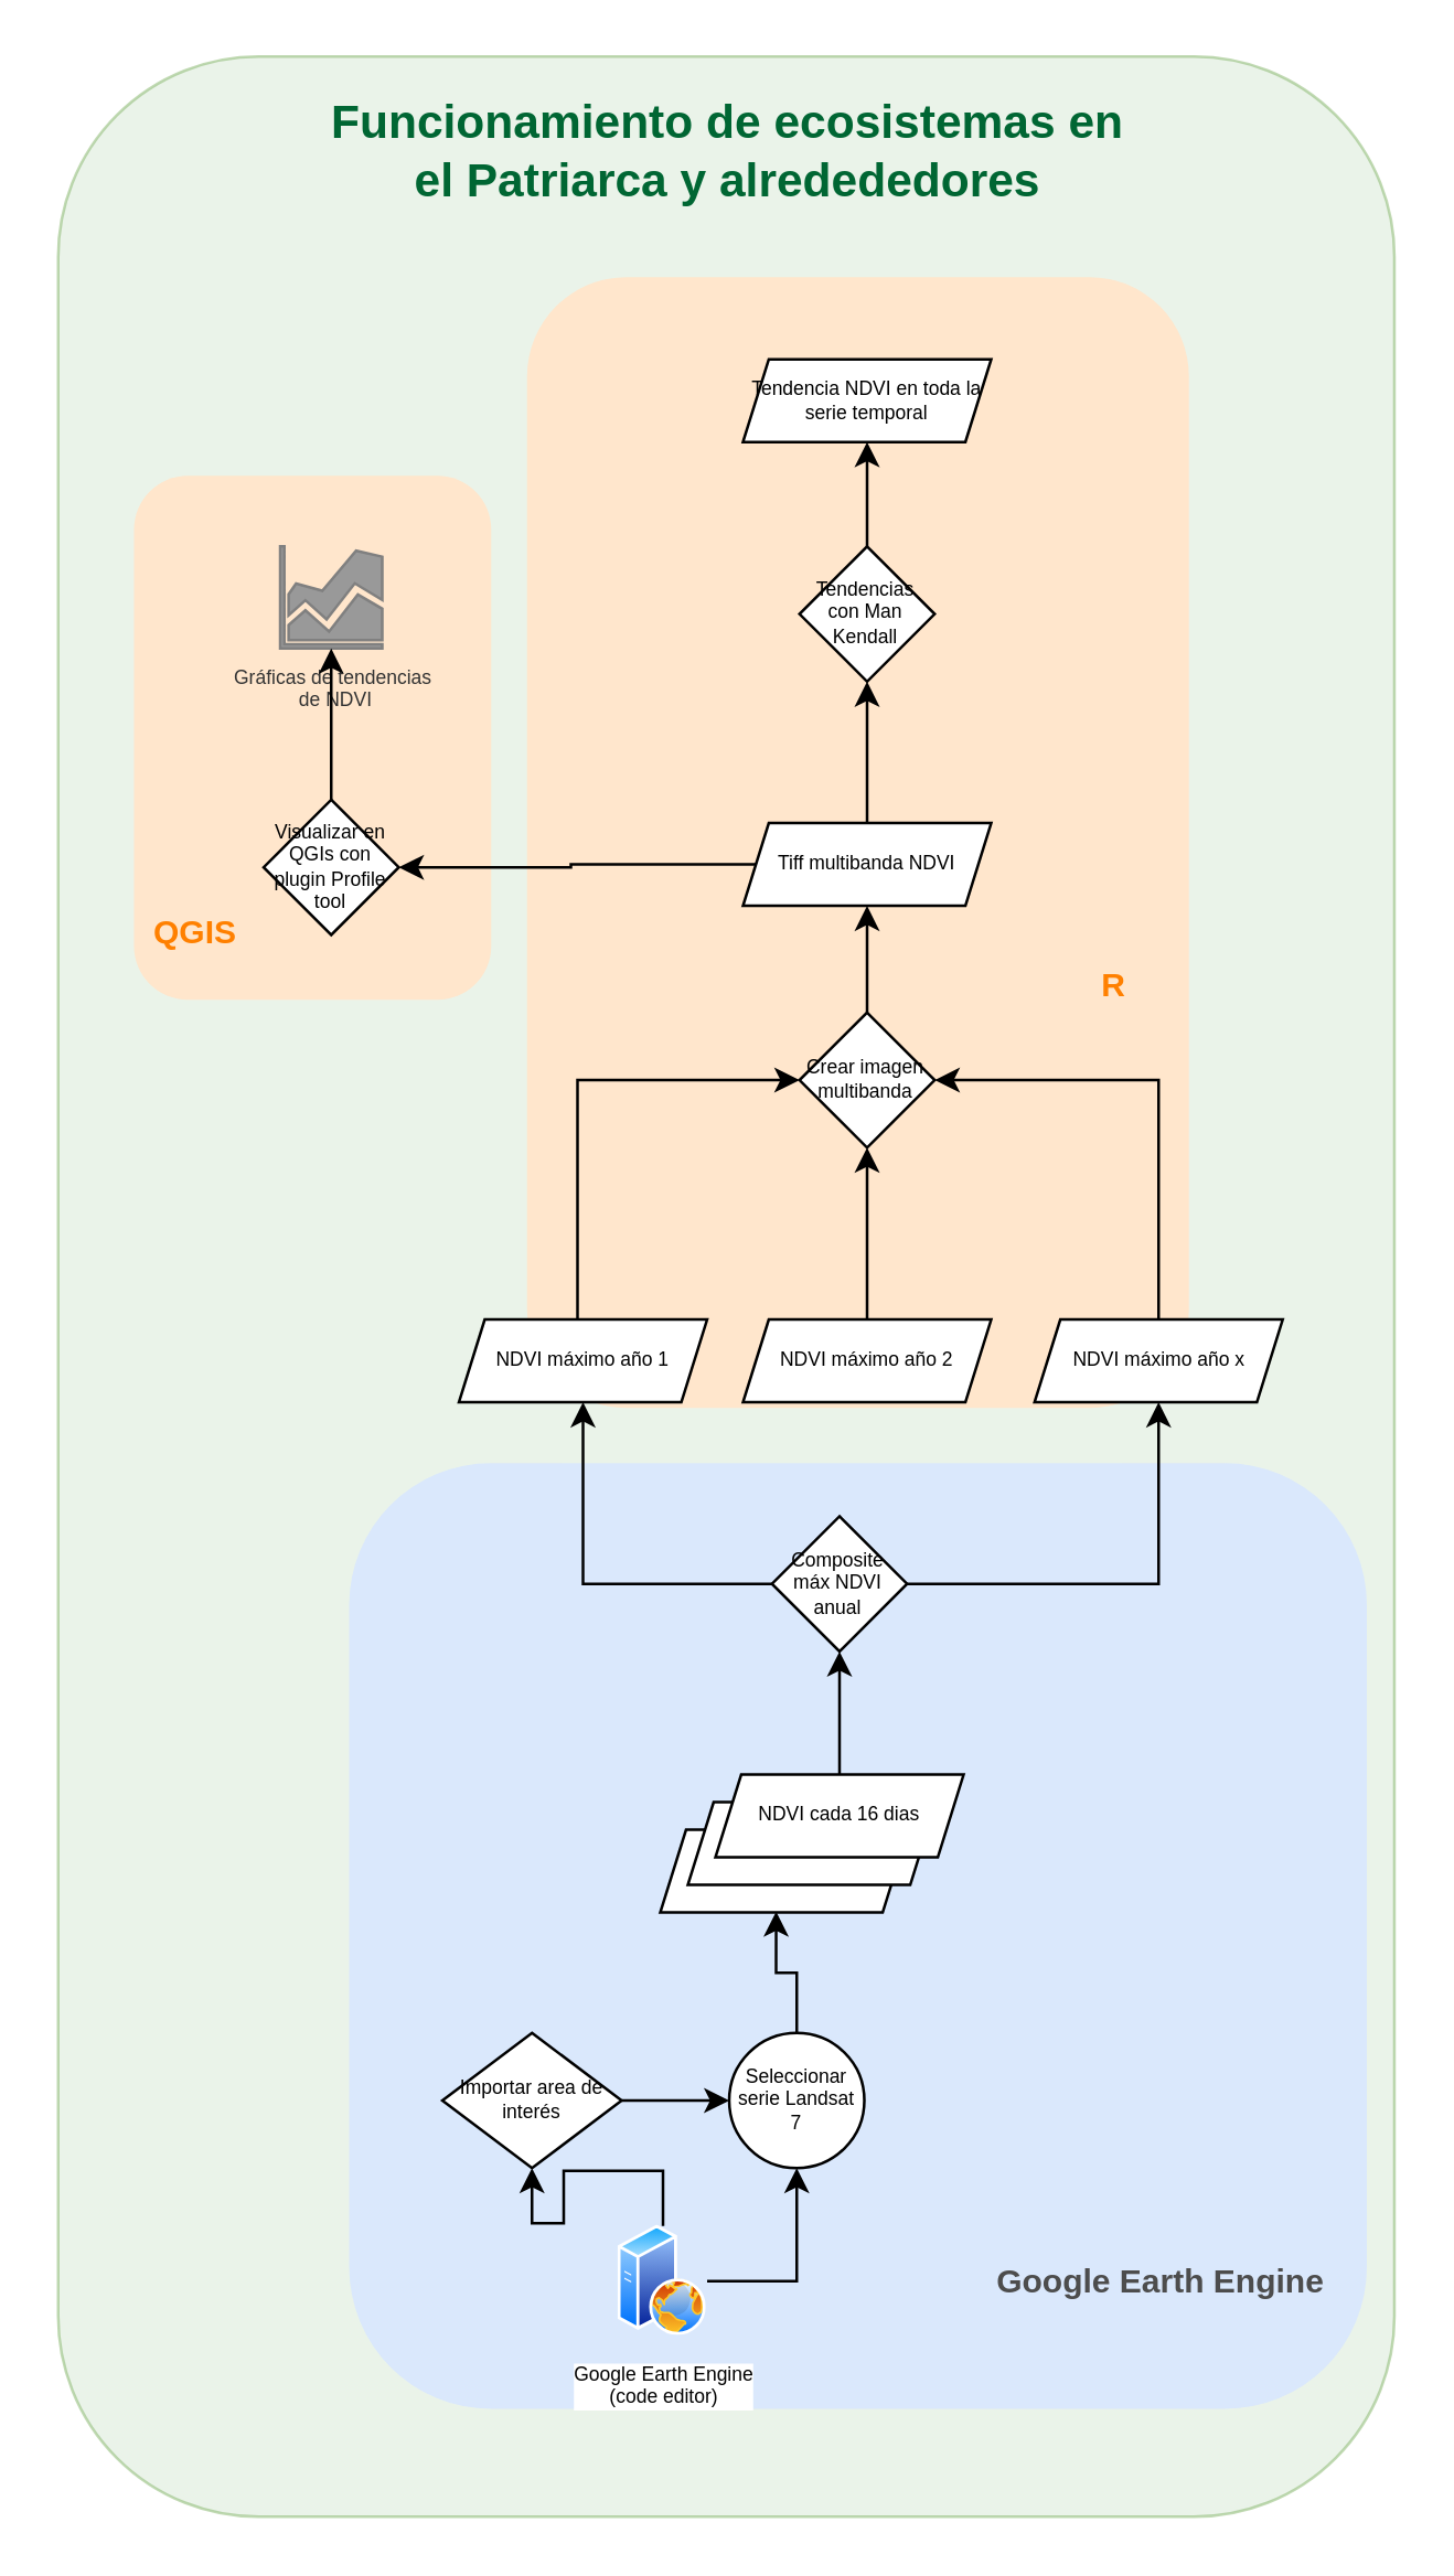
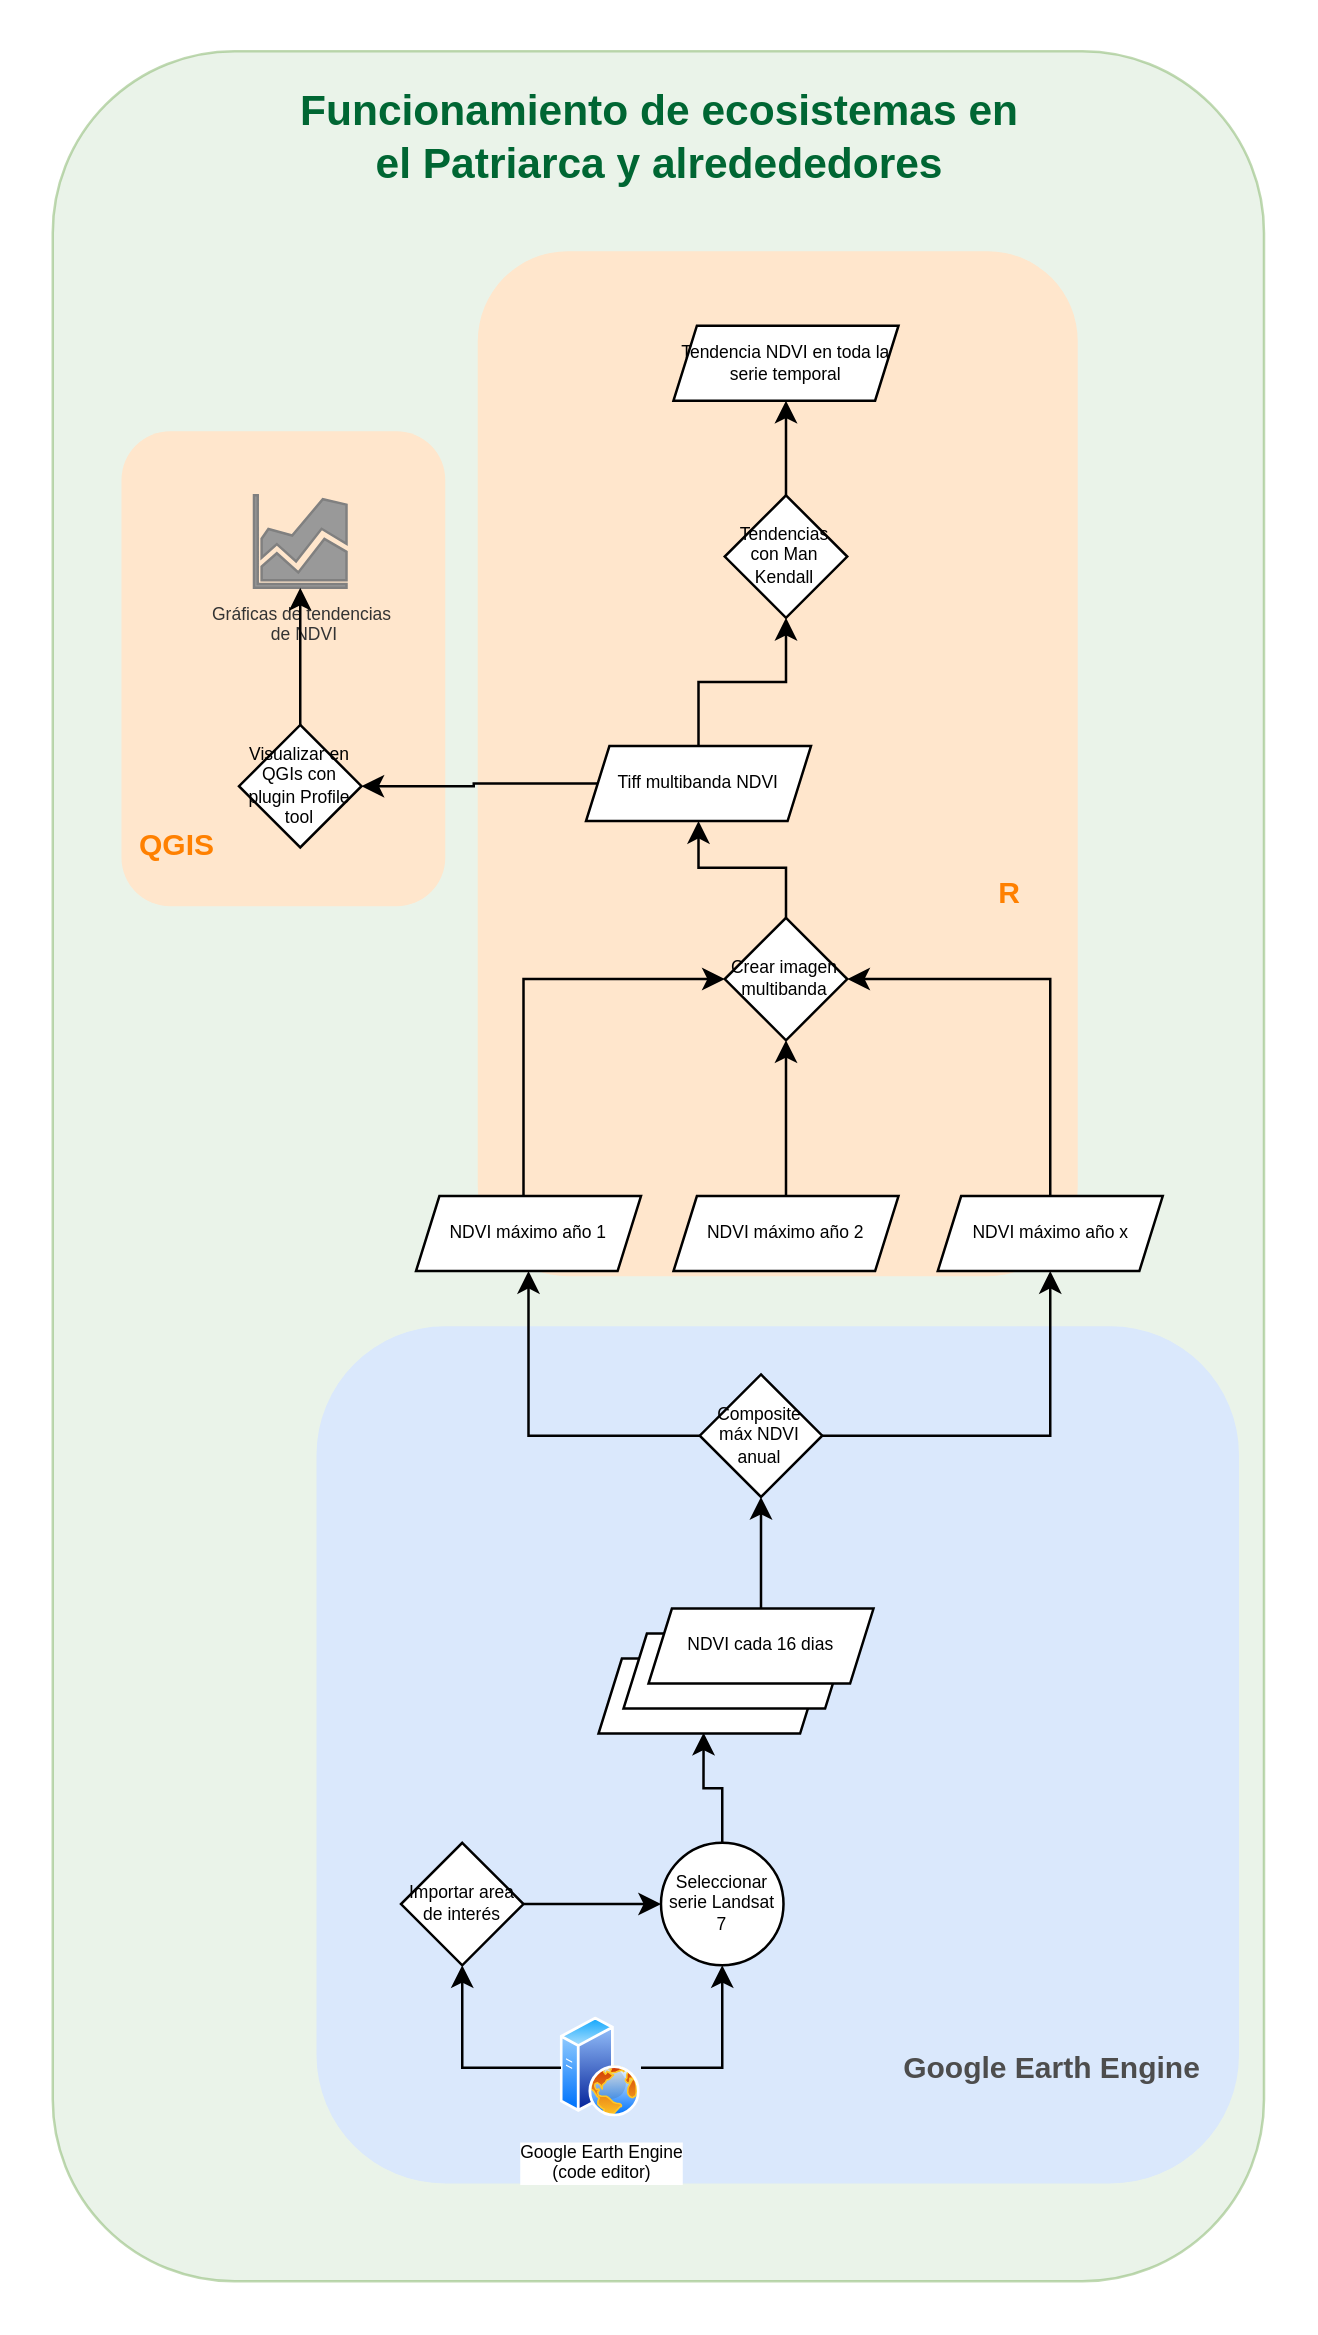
- <mxCell id="11" value="Tiff multibanda NDVI" style="shape=parallelogram;perimeter=parallelogramPerimeter;whiteSpace=wrap;html=1;fontSize=7;size=0.104;" parent="1" vertex="1"><mxGeometry x="268.8" y="297.93" width="90" height="30" as="geometry" /></mxCell>
+ <mxCell id="11" value="Tiff multibanda NDVI" style="shape=parallelogram;perimeter=parallelogramPerimeter;whiteSpace=wrap;html=1;fontSize=7;size=0.104;" parent="1" vertex="1"><mxGeometry x="233.8" y="297.93" width="90" height="30" as="geometry" /></mxCell>
- <mxCell id="15" value="Importar area de interés" style="rhombus;whiteSpace=wrap;html=1;fontSize=7;" parent="1" vertex="1"><mxGeometry x="159.8" y="736.61" width="65" height="49" as="geometry" /></mxCell>
+ <mxCell id="15" value="Importar area de interés" style="rhombus;whiteSpace=wrap;html=1;fontSize=7;" parent="1" vertex="1"><mxGeometry x="159.8" y="736.61" width="49" height="49" as="geometry" /></mxCell>
